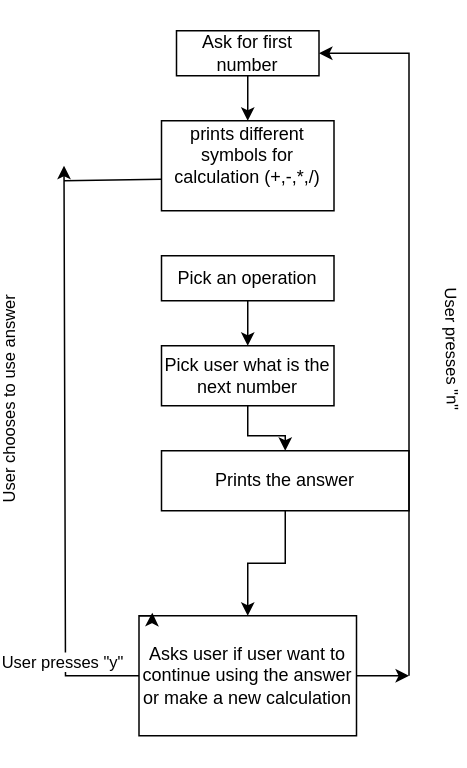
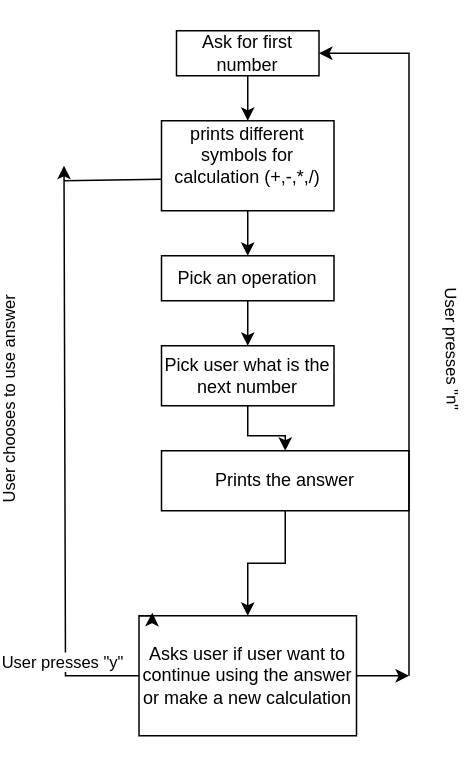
+ <mxCell id="4" value="" style="edgeStyle=orthogonalEdgeStyle;rounded=0;orthogonalLoop=1;jettySize=auto;html=1;" edge="1" parent="1" source="5" target="7"><mxGeometry relative="1" as="geometry" /></mxCell>
